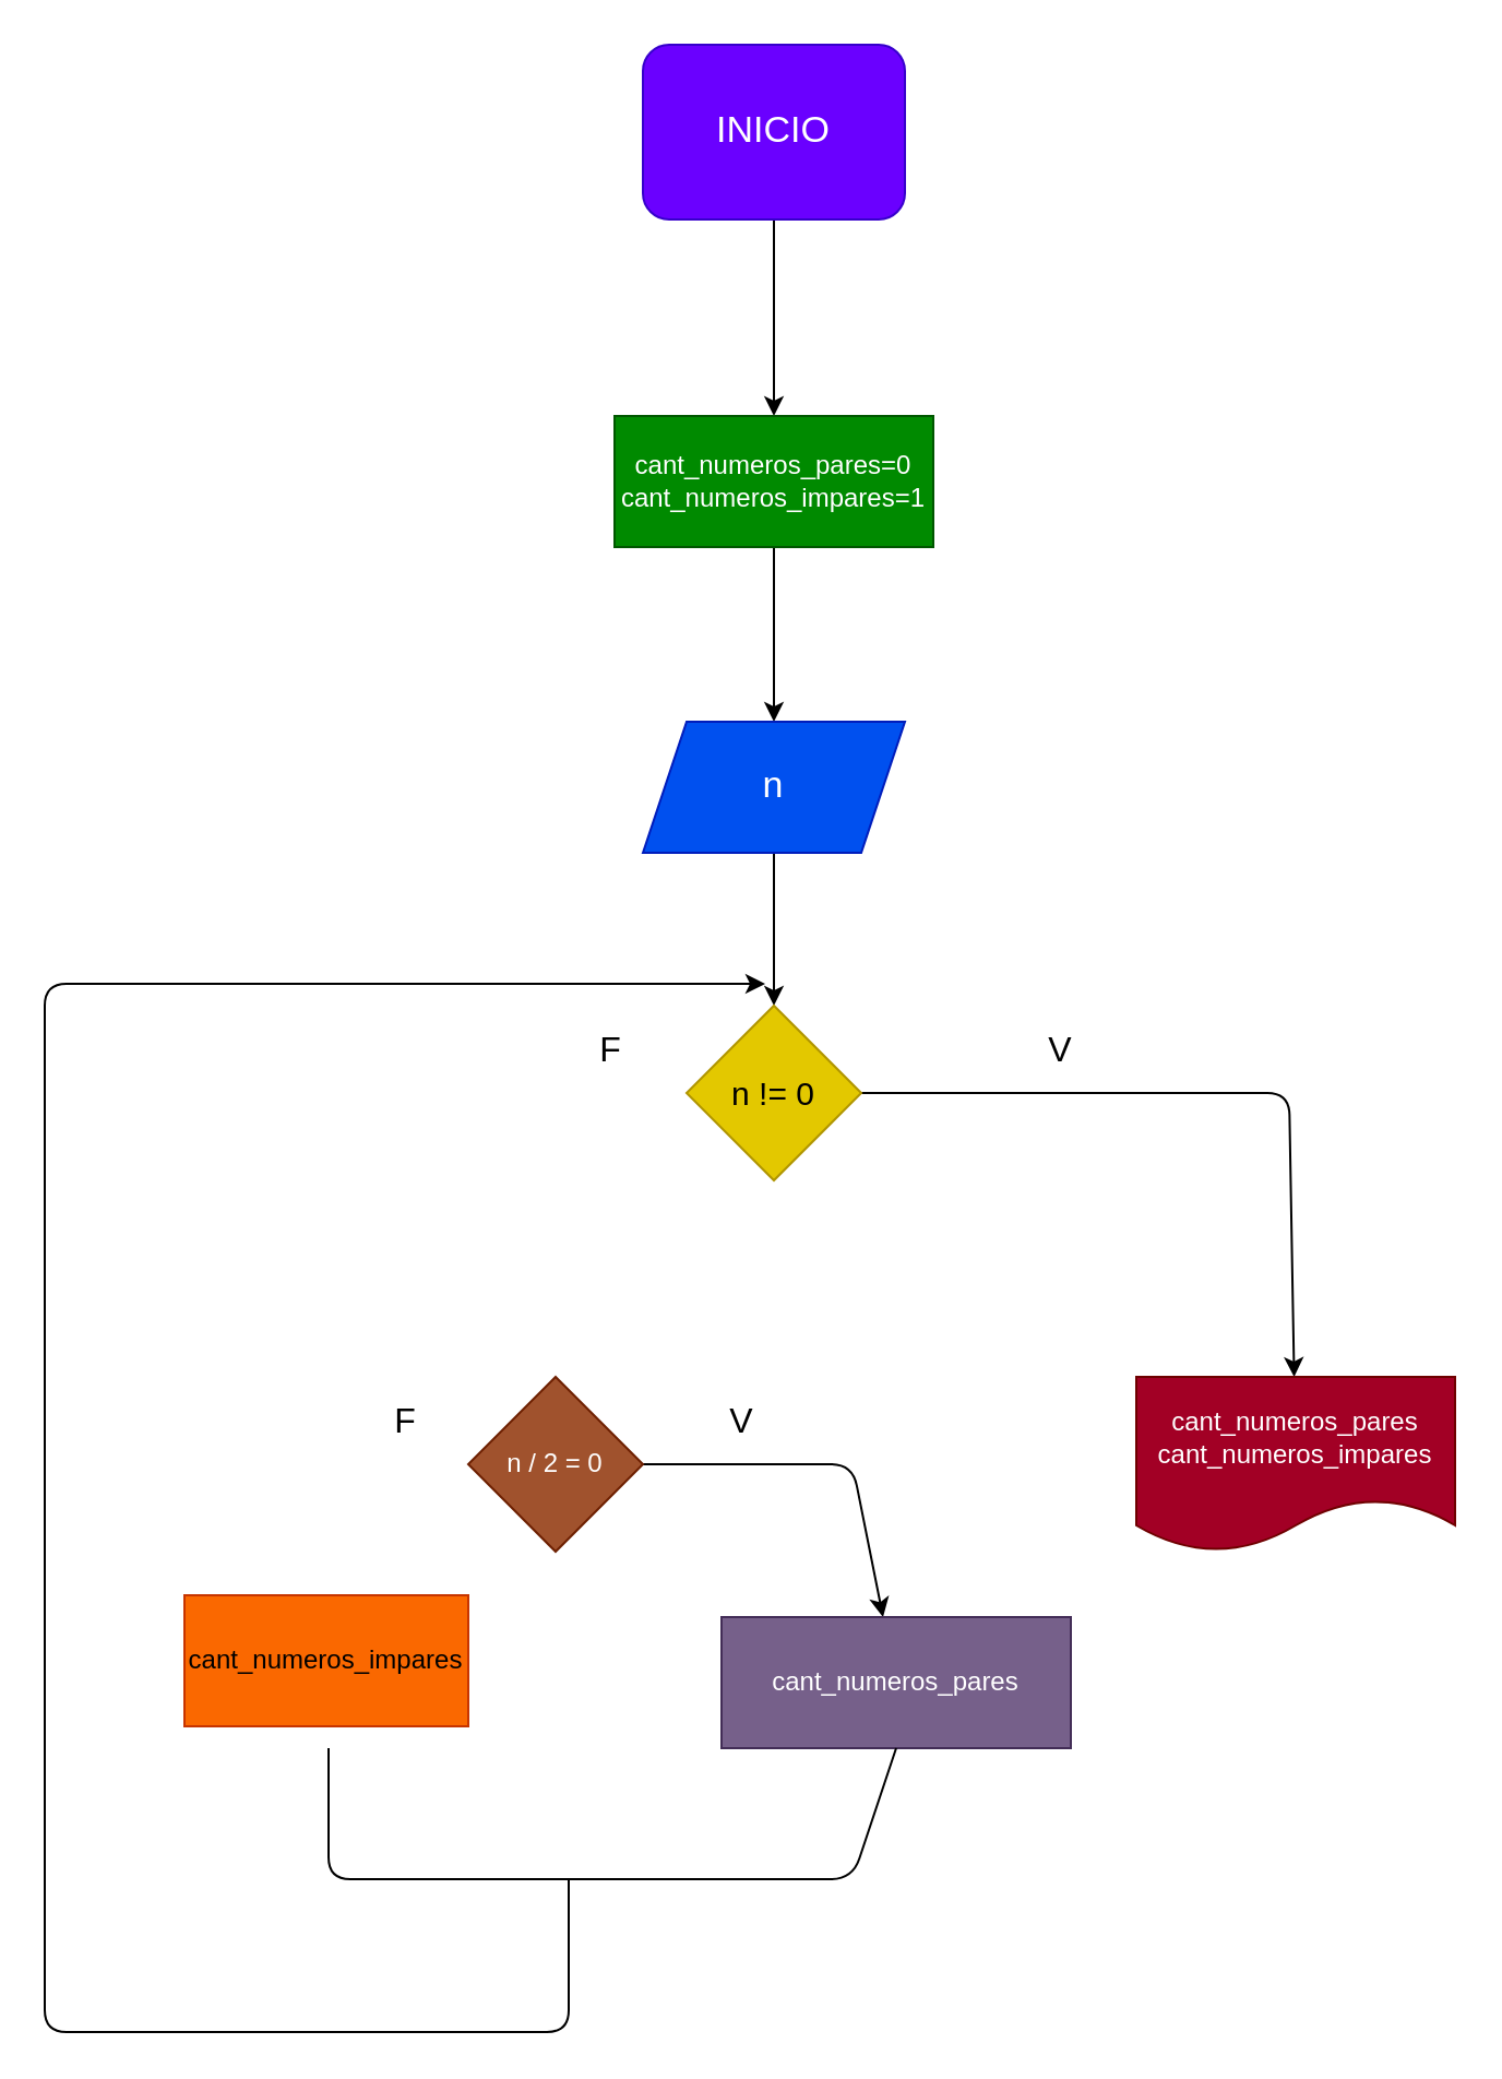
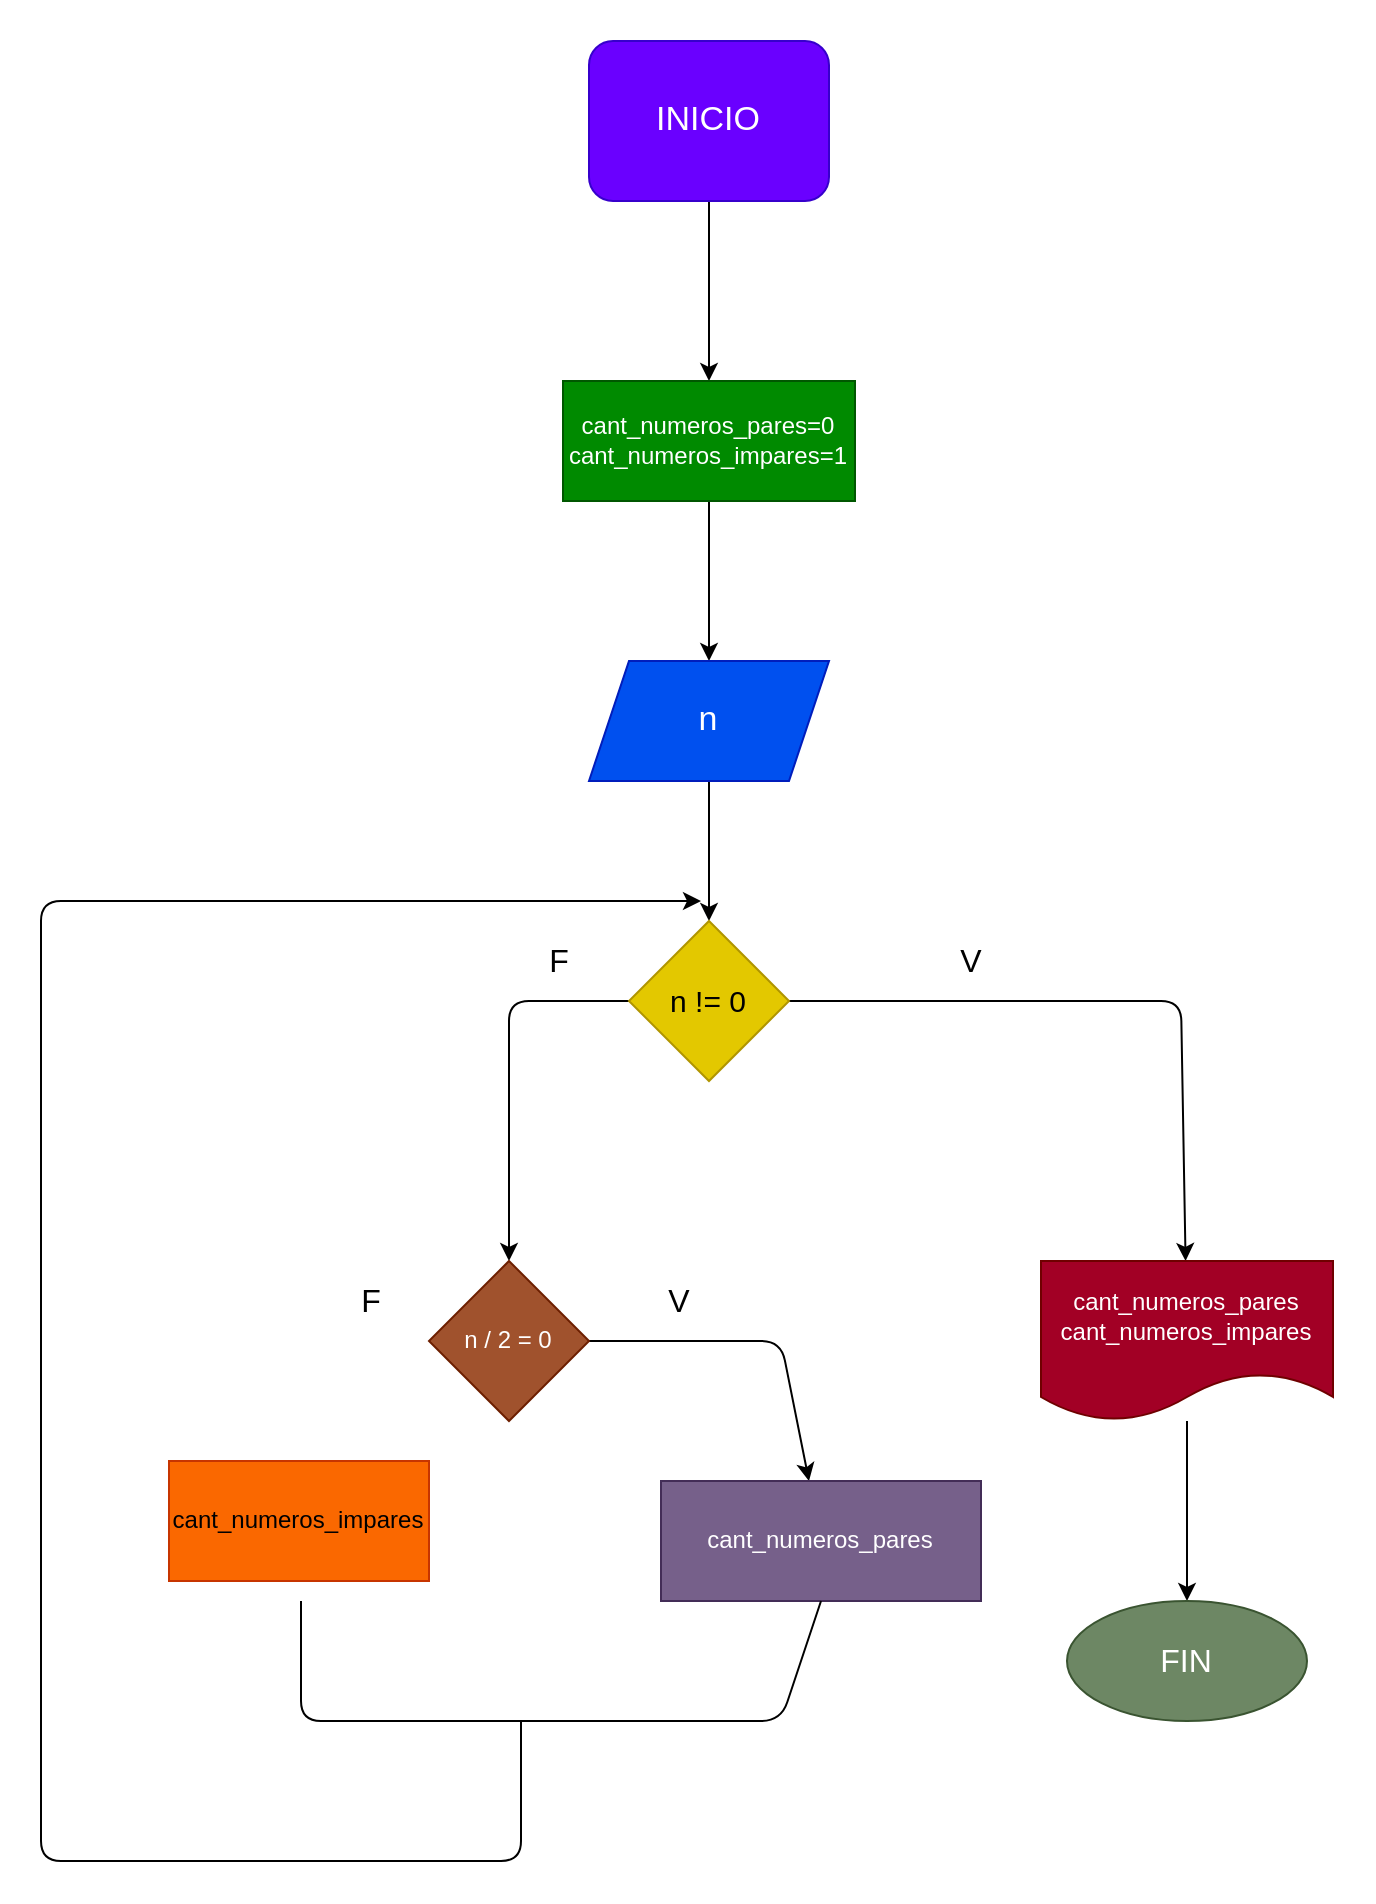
+ <mxCell id="9" value="" style="edgeStyle=none;html=1;" edge="1" parent="1" source="10" target="15"><mxGeometry relative="1" as="geometry"><Array as="points"><mxPoint x="254" y="500" /></Array></mxGeometry></mxCell>
+ <mxCell id="11" value="" style="edgeStyle=none;html=1;" edge="1" parent="1" source="12" target="13"><mxGeometry relative="1" as="geometry" /></mxCell>
+ <mxCell id="13" value="&lt;font style=&quot;font-size: 16px&quot;&gt;FIN&lt;/font&gt;" style="ellipse;whiteSpace=wrap;html=1;fillColor=#6d8764;fontColor=#ffffff;strokeColor=#3A5431;" vertex="1" parent="1"><mxGeometry x="533" y="800" width="120" height="60" as="geometry" /></mxCell>
